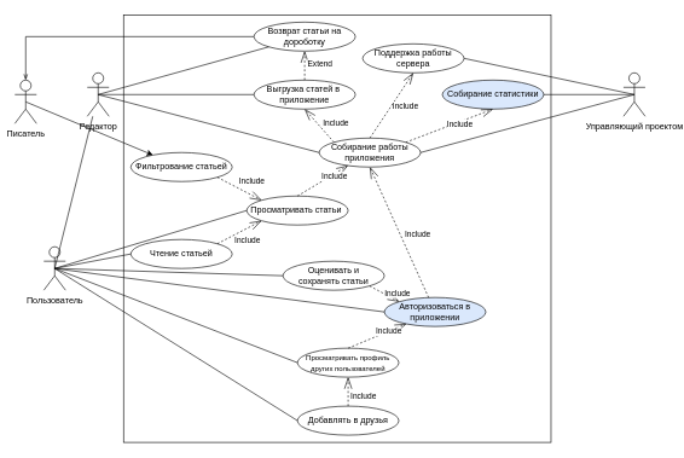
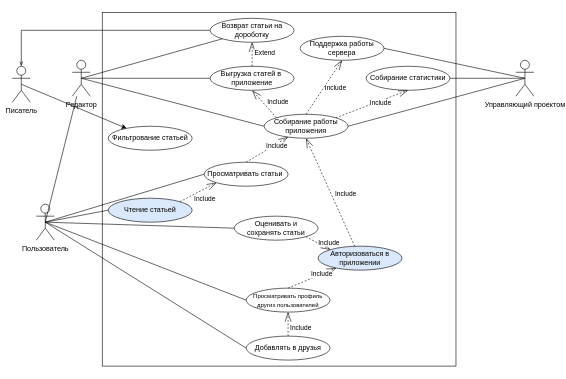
- <mxCell id="21" value="Собирание статистики" style="ellipse;whiteSpace=wrap;html=1;fillColor=#dae8fc;" vertex="1" parent="1"><mxGeometry x="610" y="110" width="140" height="40" as="geometry" /></mxCell>
+ <mxCell id="21" value="Собирание статистики" style="ellipse;whiteSpace=wrap;html=1;" vertex="1" parent="1"><mxGeometry x="610" y="110" width="140" height="40" as="geometry" /></mxCell>
- <mxCell id="13" value="" style="endArrow=openThin;dashed=1;html=1;rounded=0;startSize=2;endSize=14;exitX=1;exitY=1;exitDx=0;exitDy=0;jumpStyle=none;startArrow=none;startFill=0;endFill=0;entryX=0;entryY=0;entryDx=0;entryDy=0;" edge="1" parent="1" source="12" target="10"><mxGeometry width="50" height="50" relative="1" as="geometry"><mxPoint x="268.3" y="420" as="sourcePoint" /><mxPoint x="140.001" y="347.832" as="targetPoint" /></mxGeometry></mxCell>
- <mxCell id="14" value="Include" style="edgeLabel;html=1;align=center;verticalAlign=middle;resizable=0;points=[];" vertex="1" connectable="0" parent="13"><mxGeometry x="-0.132" relative="1" as="geometry"><mxPoint x="20" y="-9" as="offset" /></mxGeometry></mxCell>
- <mxCell id="11" value="Чтение статьей" style="ellipse;whiteSpace=wrap;html=1;" vertex="1" parent="1"><mxGeometry x="180" y="330" width="140" height="40" as="geometry" /></mxCell>
+ <mxCell id="11" value="Чтение статьей" style="ellipse;whiteSpace=wrap;html=1;fillColor=#dae8fc;" vertex="1" parent="1"><mxGeometry x="180" y="330" width="140" height="40" as="geometry" /></mxCell>
- <mxCell id="53" value="" style="endArrow=none;html=1;rounded=0;fontSize=10;jumpStyle=none;entryX=0;entryY=0.5;entryDx=0;entryDy=0;exitX=0.5;exitY=0.5;exitDx=0;exitDy=0;exitPerimeter=0;" edge="1" parent="1" source="48" target="3"><mxGeometry width="50" height="50" relative="1" as="geometry"><mxPoint x="-130" y="380" as="sourcePoint" /><mxPoint x="400" y="390" as="targetPoint" /></mxGeometry></mxCell>
